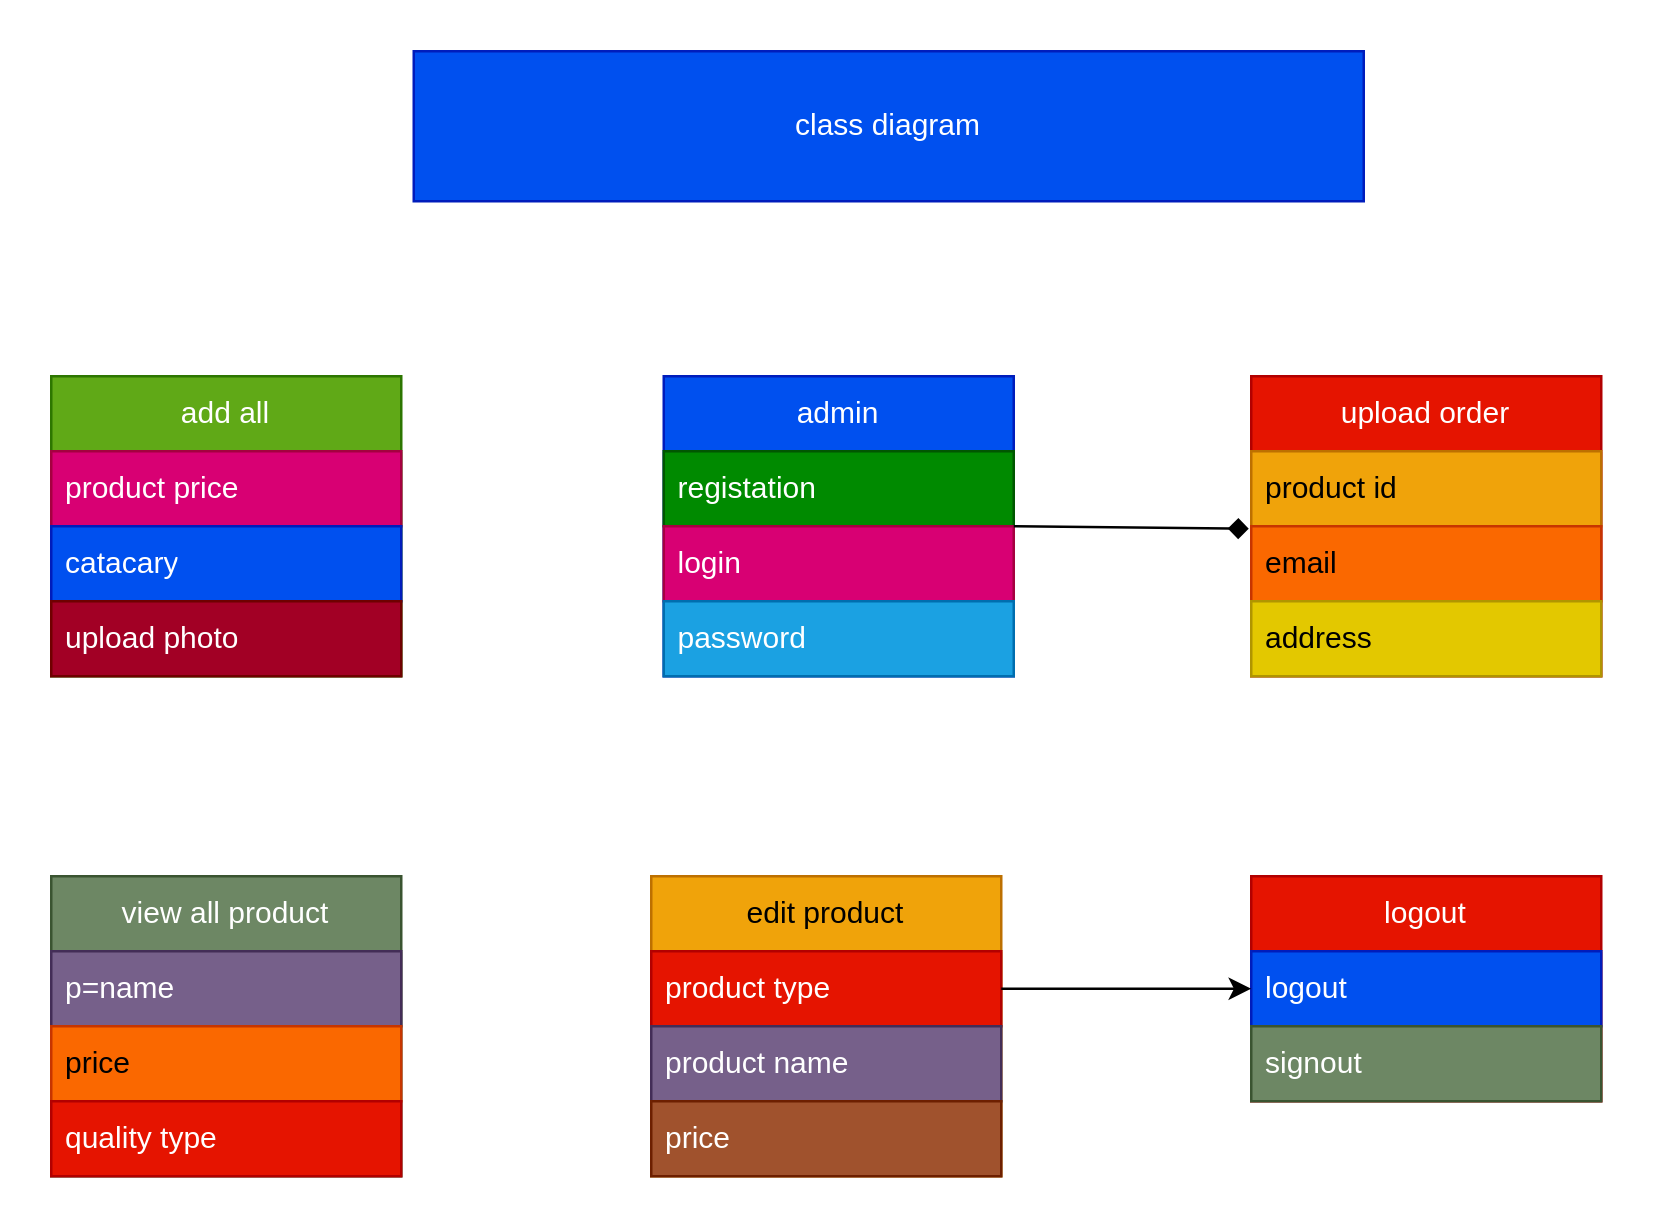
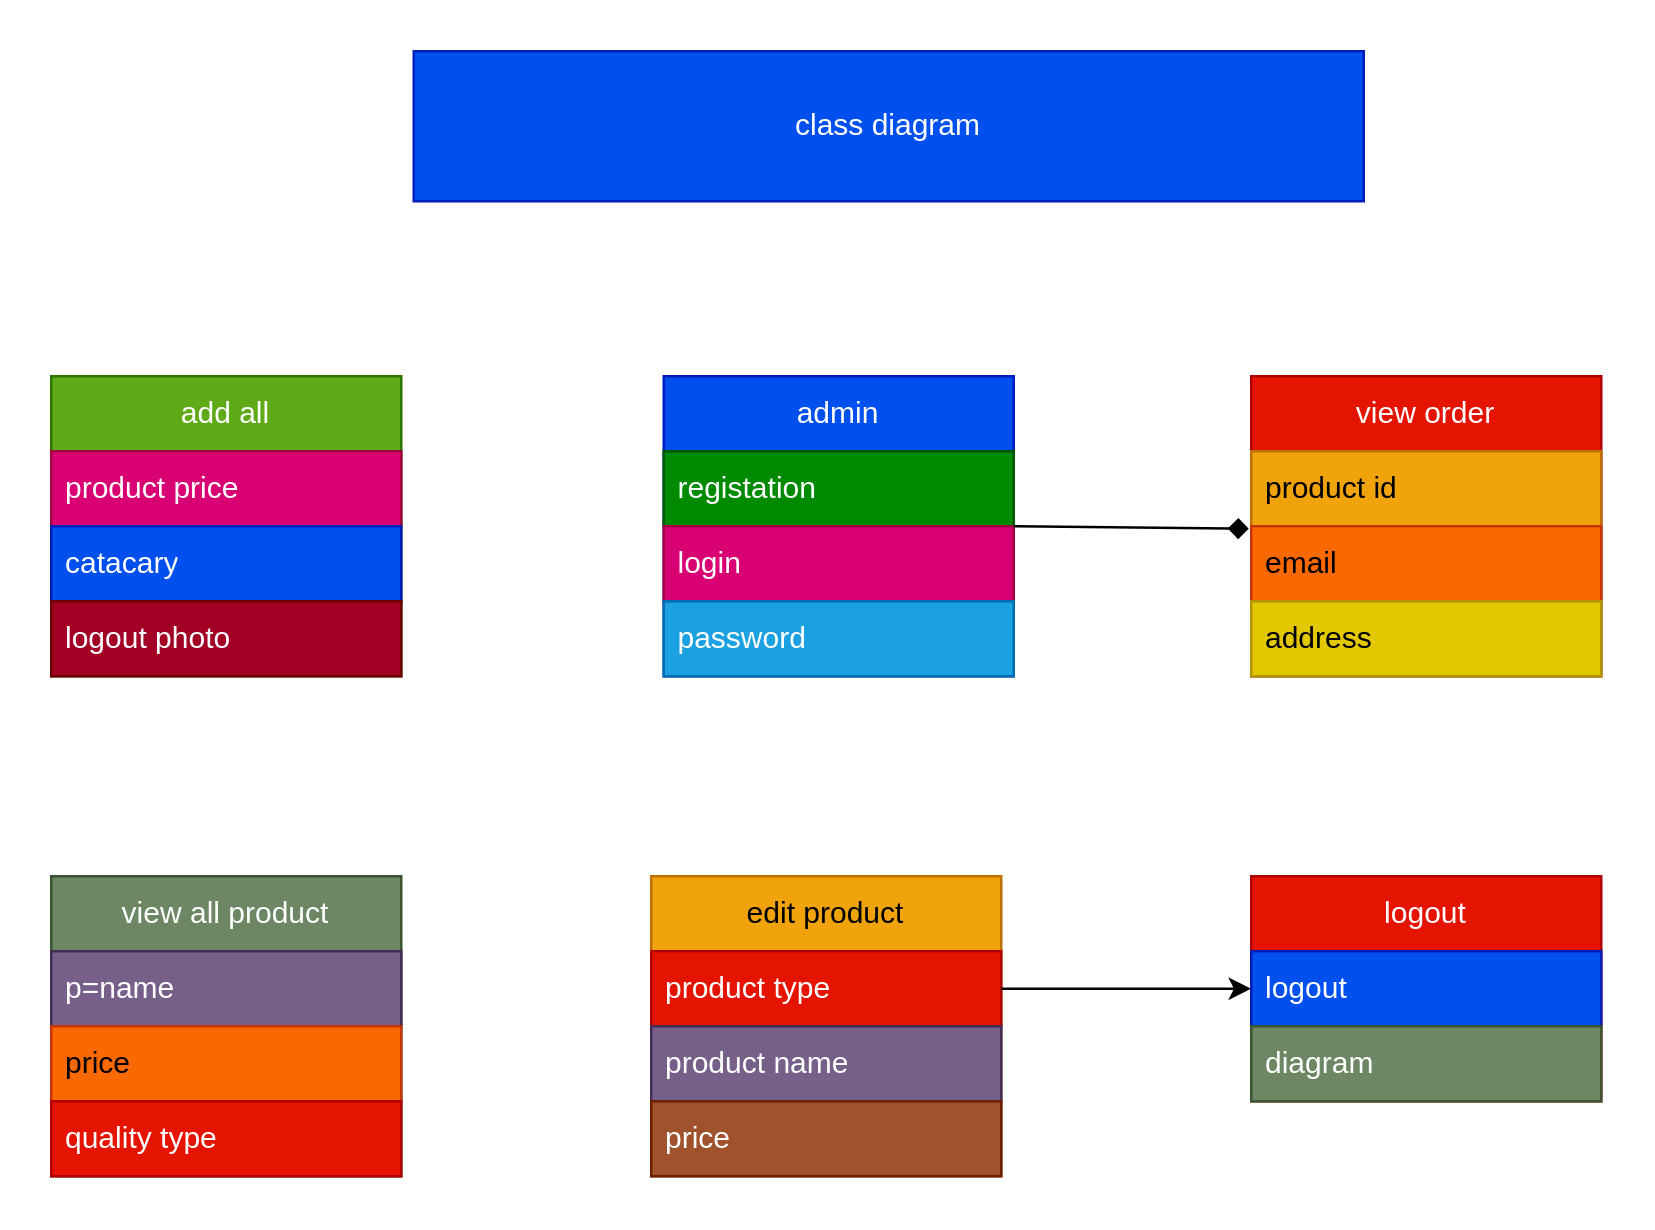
- <mxCell id="21" value="upload order" style="swimlane;fontStyle=0;childLayout=stackLayout;horizontal=1;startSize=30;horizontalStack=0;resizeParent=1;resizeParentMax=0;resizeLast=0;collapsible=1;marginBottom=0;whiteSpace=wrap;html=1;fillColor=#e51400;fontColor=#ffffff;strokeColor=#B20000;" vertex="1" parent="1"><mxGeometry x="500" y="150" width="140" height="120" as="geometry" /></mxCell>
+ <mxCell id="21" value="view order" style="swimlane;fontStyle=0;childLayout=stackLayout;horizontal=1;startSize=30;horizontalStack=0;resizeParent=1;resizeParentMax=0;resizeLast=0;collapsible=1;marginBottom=0;whiteSpace=wrap;html=1;fillColor=#e51400;fontColor=#ffffff;strokeColor=#B20000;" vertex="1" parent="1"><mxGeometry x="500" y="150" width="140" height="120" as="geometry" /></mxCell>
- <mxCell id="5" value="upload photo" style="text;strokeColor=#6F0000;fillColor=#a20025;align=left;verticalAlign=middle;spacingLeft=4;spacingRight=4;overflow=hidden;points=[[0,0.5],[1,0.5]];portConstraint=eastwest;rotatable=0;whiteSpace=wrap;html=1;fontColor=#ffffff;" vertex="1" parent="2"><mxGeometry y="90" width="140" height="30" as="geometry" /></mxCell>
+ <mxCell id="5" value="logout photo" style="text;strokeColor=#6F0000;fillColor=#a20025;align=left;verticalAlign=middle;spacingLeft=4;spacingRight=4;overflow=hidden;points=[[0,0.5],[1,0.5]];portConstraint=eastwest;rotatable=0;whiteSpace=wrap;html=1;fontColor=#ffffff;" vertex="1" parent="2"><mxGeometry y="90" width="140" height="30" as="geometry" /></mxCell>
- <mxCell id="20" value="signout" style="text;strokeColor=#3A5431;fillColor=#6d8764;align=left;verticalAlign=middle;spacingLeft=4;spacingRight=4;overflow=hidden;points=[[0,0.5],[1,0.5]];portConstraint=eastwest;rotatable=0;whiteSpace=wrap;html=1;fontColor=#ffffff;" vertex="1" parent="18"><mxGeometry y="60" width="140" height="30" as="geometry" /></mxCell>
+ <mxCell id="20" value="diagram" style="text;strokeColor=#3A5431;fillColor=#6d8764;align=left;verticalAlign=middle;spacingLeft=4;spacingRight=4;overflow=hidden;points=[[0,0.5],[1,0.5]];portConstraint=eastwest;rotatable=0;whiteSpace=wrap;html=1;fontColor=#ffffff;" vertex="1" parent="18"><mxGeometry y="60" width="140" height="30" as="geometry" /></mxCell>
